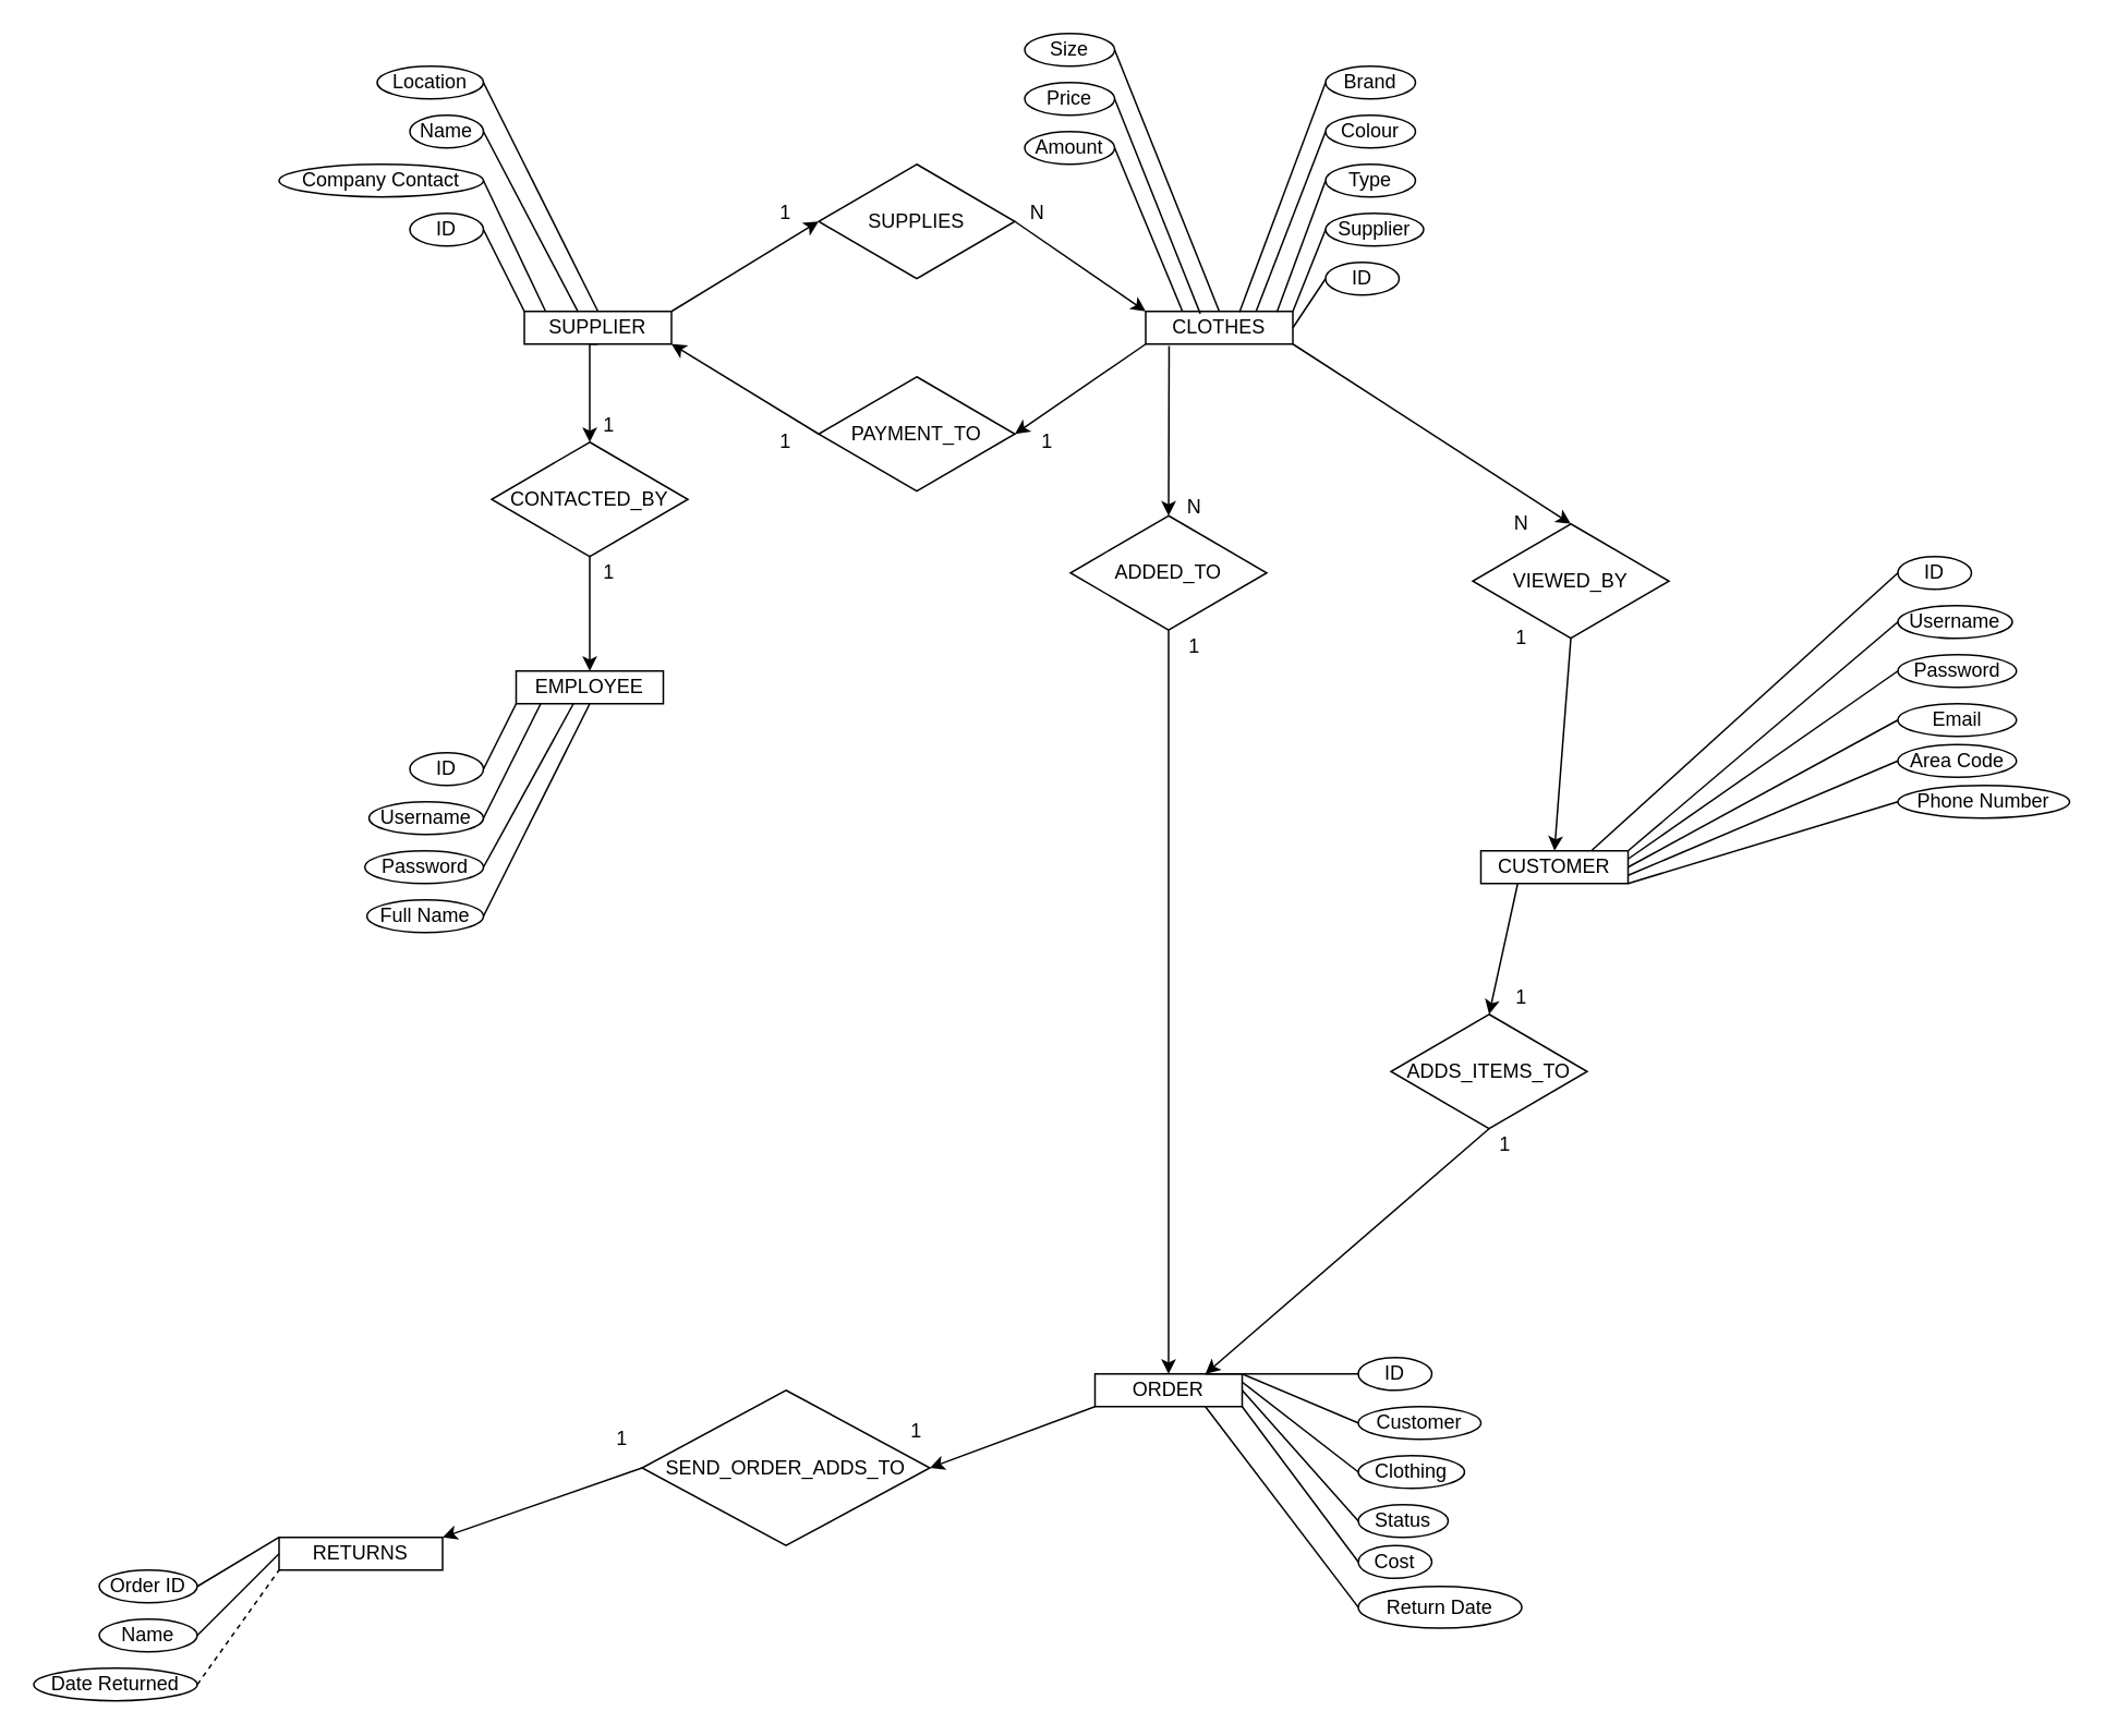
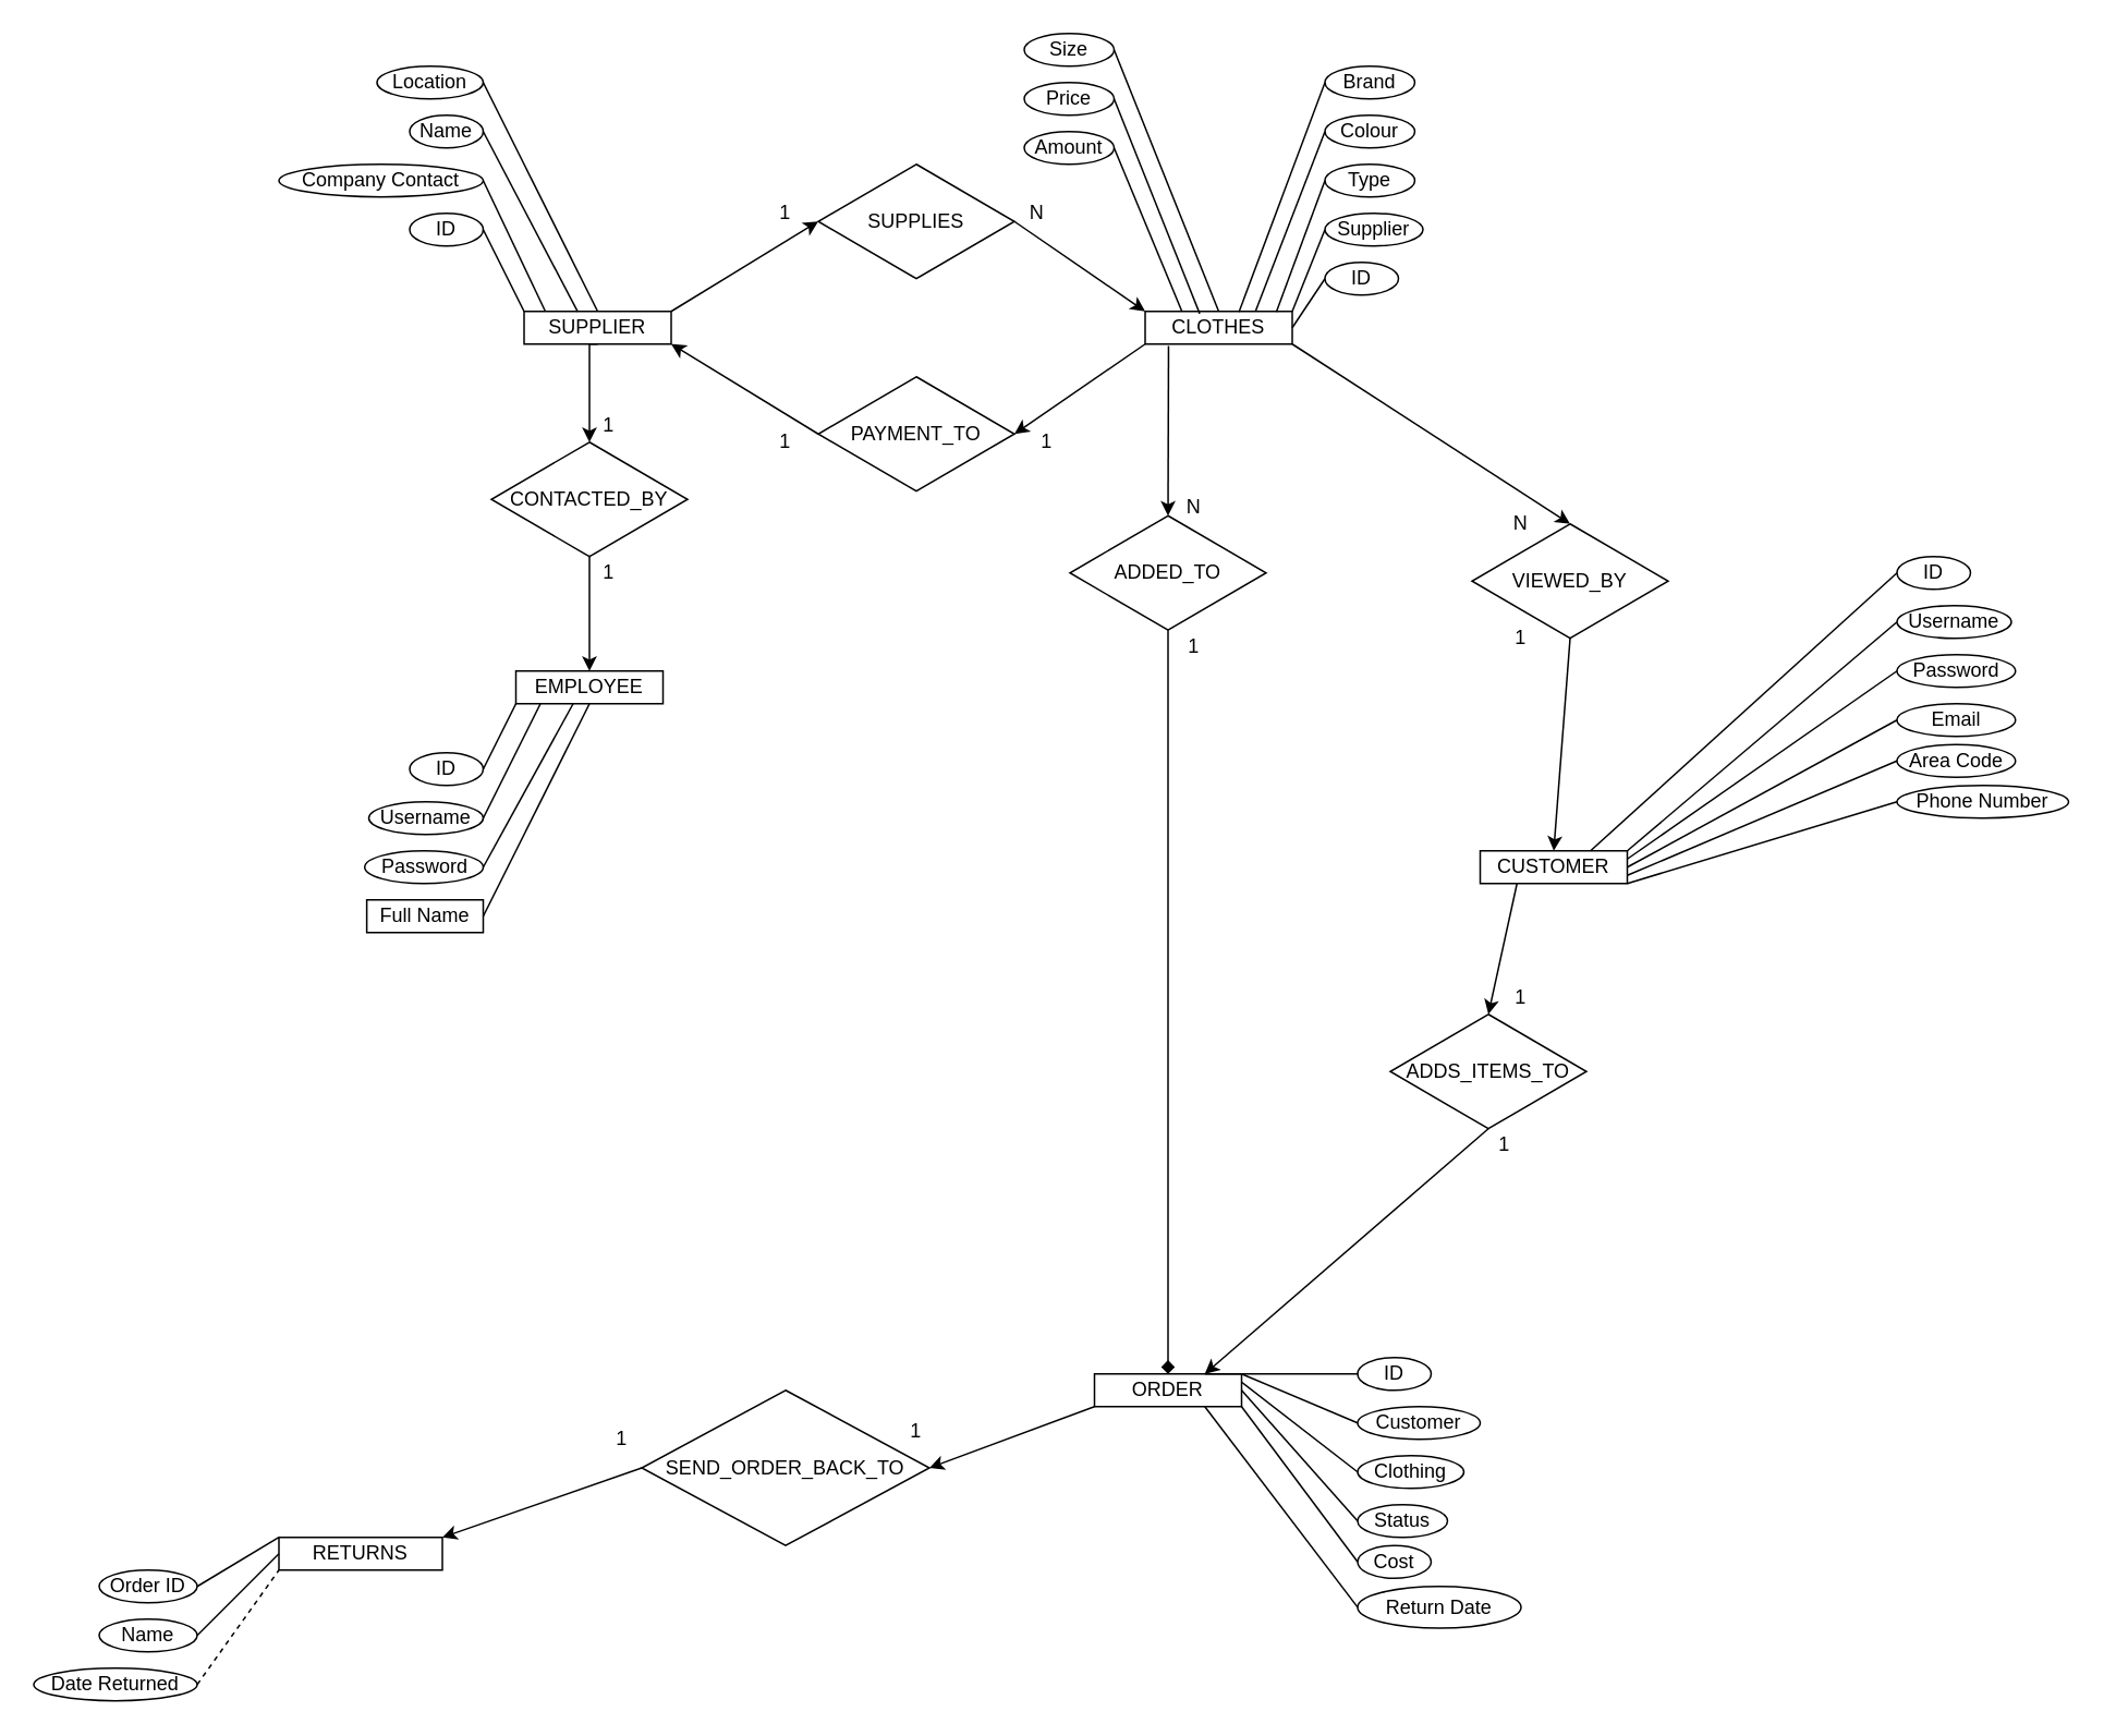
- <mxCell id="14" value="Full Name" style="ellipse;whiteSpace=wrap;html=1;" parent="1" vertex="1"><mxGeometry x="223.75" y="550" width="71.25" height="20" as="geometry" /></mxCell>
+ <mxCell id="14" value="Full Name" style="whiteSpace=wrap;html=1;rounded=0;" parent="1" vertex="1"><mxGeometry x="223.75" y="550" width="71.25" height="20" as="geometry" /></mxCell>
- <mxCell id="91" style="edgeStyle=orthogonalEdgeStyle;rounded=0;orthogonalLoop=1;jettySize=auto;html=1;exitX=0.5;exitY=1;exitDx=0;exitDy=0;entryX=0.5;entryY=0;entryDx=0;entryDy=0;" edge="1" parent="1" source="92" target="6"><mxGeometry relative="1" as="geometry"><mxPoint x="713.882" y="780" as="targetPoint" /></mxGeometry></mxCell>
+ <mxCell id="91" style="edgeStyle=orthogonalEdgeStyle;rounded=0;orthogonalLoop=1;jettySize=auto;html=1;exitX=0.5;exitY=1;exitDx=0;exitDy=0;entryX=0.5;entryY=0;entryDx=0;entryDy=0;endArrow=diamond;" edge="1" parent="1" source="92" target="6"><mxGeometry relative="1" as="geometry"><mxPoint x="713.882" y="780" as="targetPoint" /></mxGeometry></mxCell>
- <mxCell id="40" value="SEND_ORDER_ADDS_TO" style="rhombus;whiteSpace=wrap;html=1;" parent="1" vertex="1"><mxGeometry x="392" y="850" width="176" height="95" as="geometry" /></mxCell>
+ <mxCell id="40" value="SEND_ORDER_BACK_TO" style="rhombus;whiteSpace=wrap;html=1;" parent="1" vertex="1"><mxGeometry x="392" y="850" width="176" height="95" as="geometry" /></mxCell>
